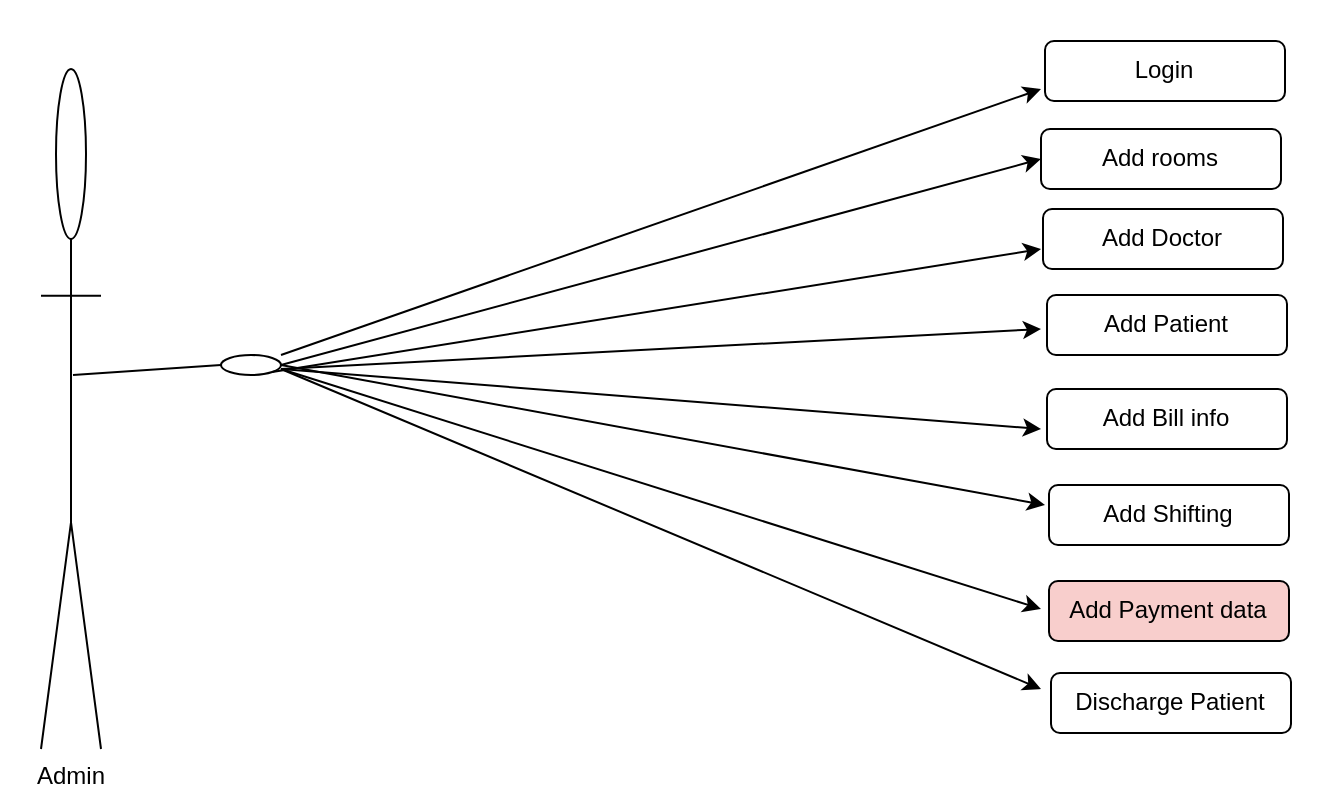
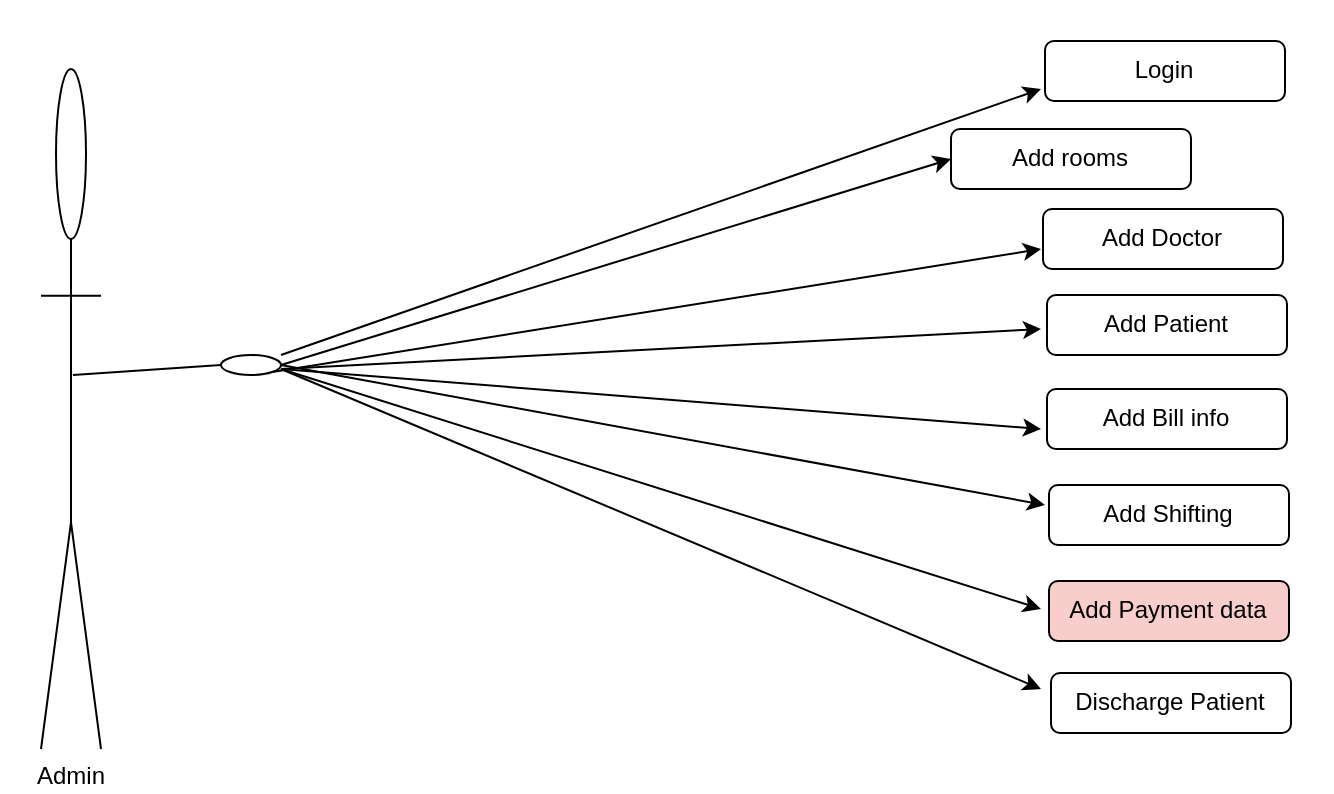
- <mxCell id="3" value="Add rooms" style="rounded=1;whiteSpace=wrap;html=1;" vertex="1" parent="1"><mxGeometry x="520" y="64" width="120" height="30" as="geometry" /></mxCell>
+ <mxCell id="3" value="Add rooms" style="rounded=1;whiteSpace=wrap;html=1;" vertex="1" parent="1"><mxGeometry x="475" y="64" width="120" height="30" as="geometry" /></mxCell>
